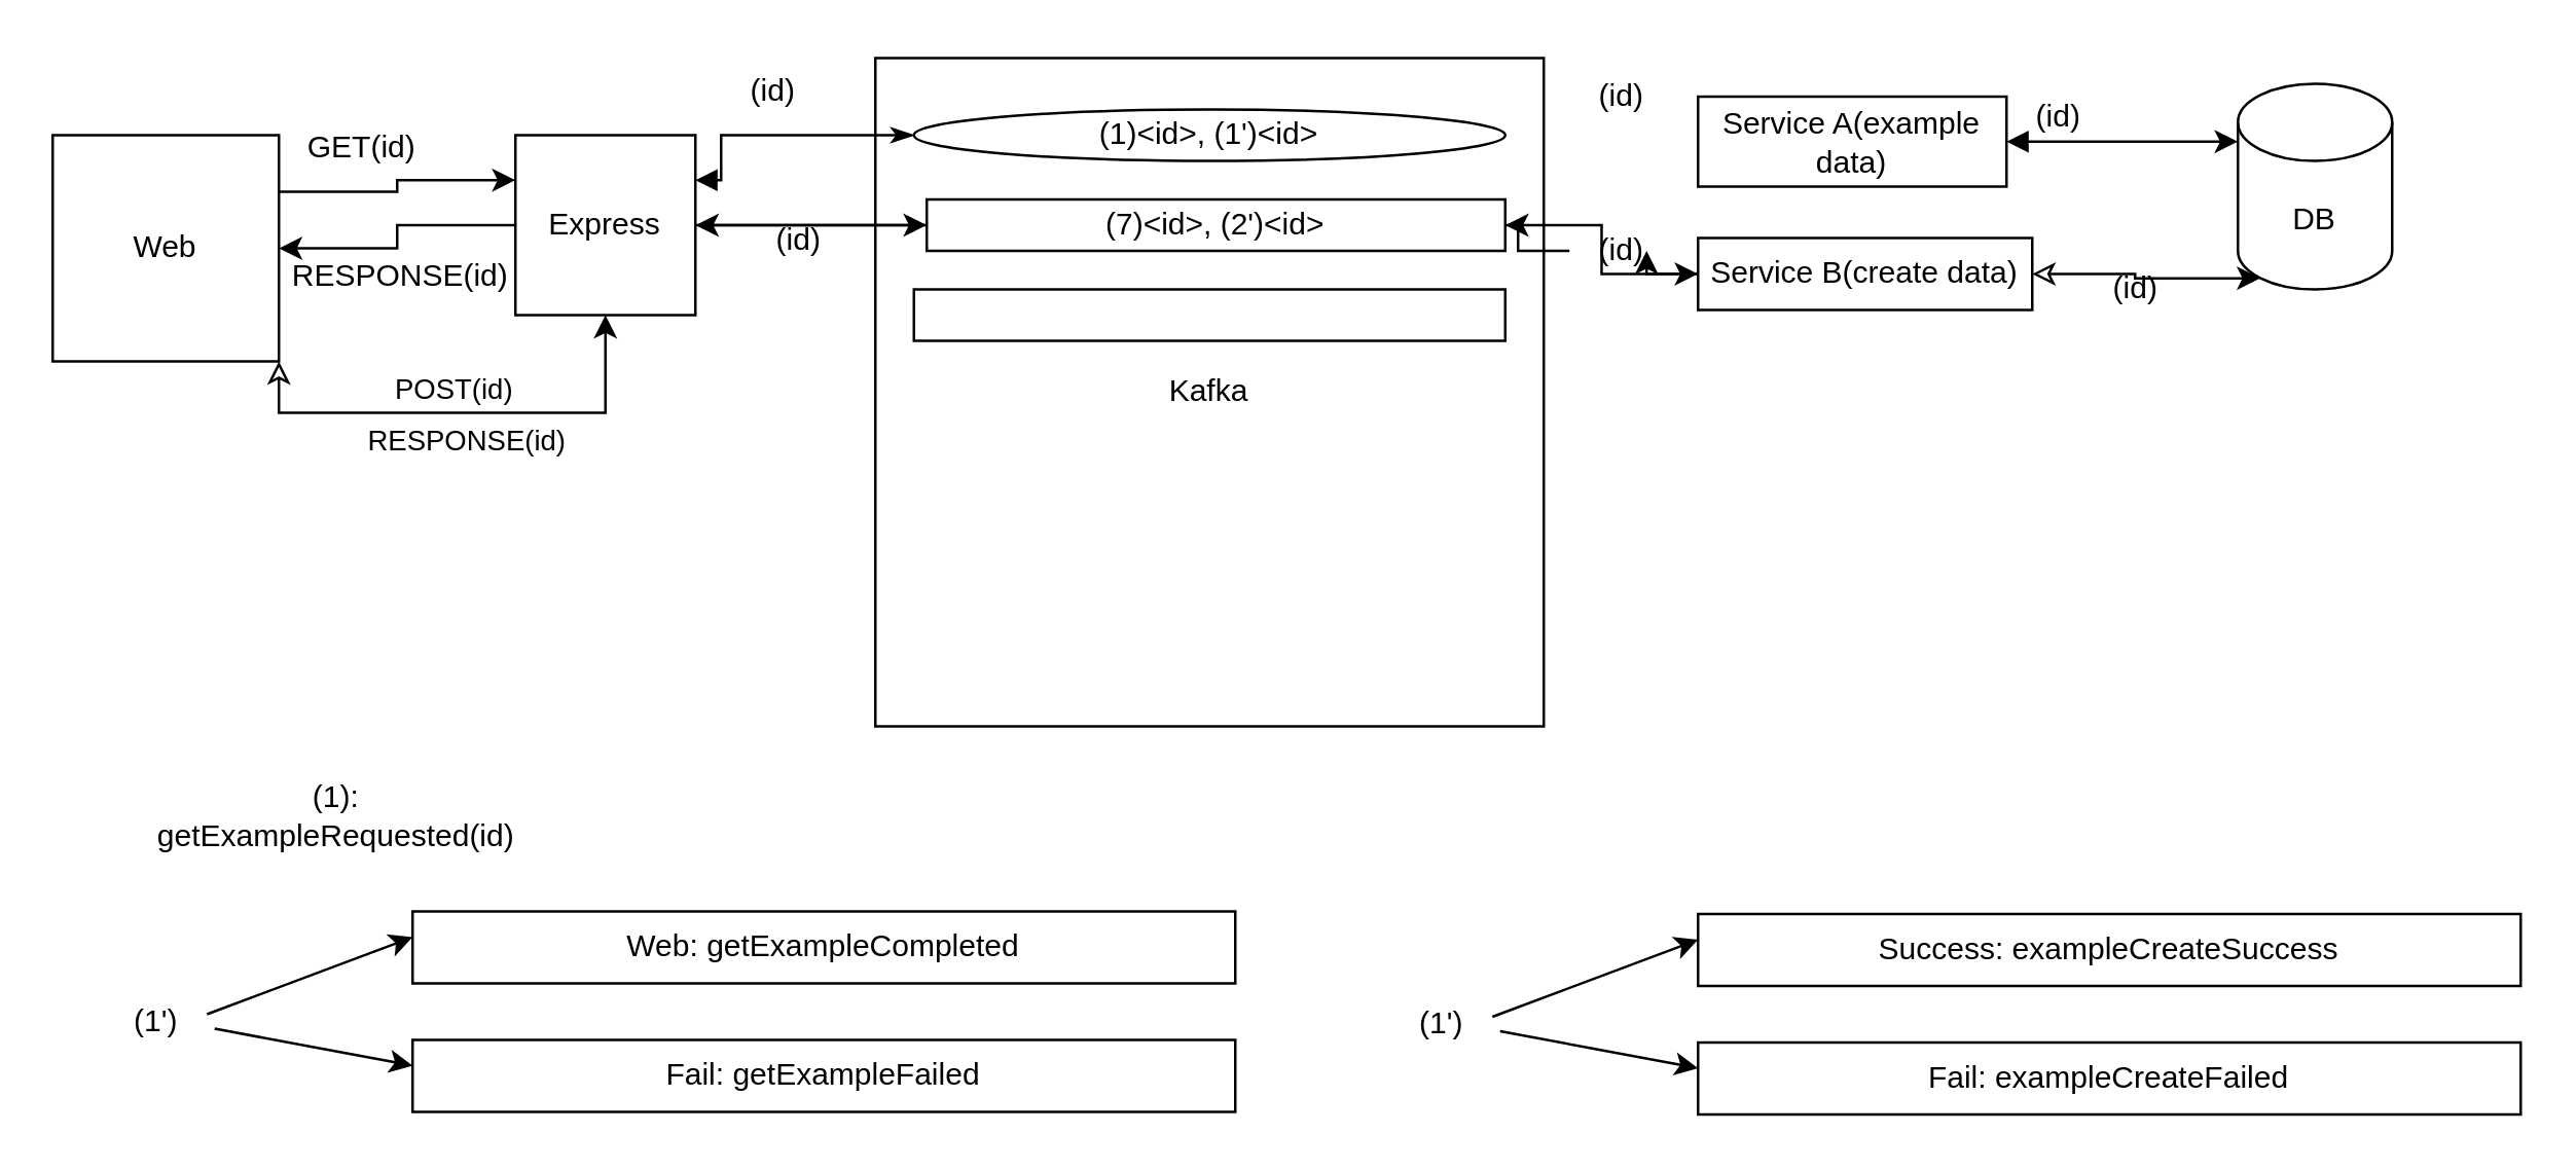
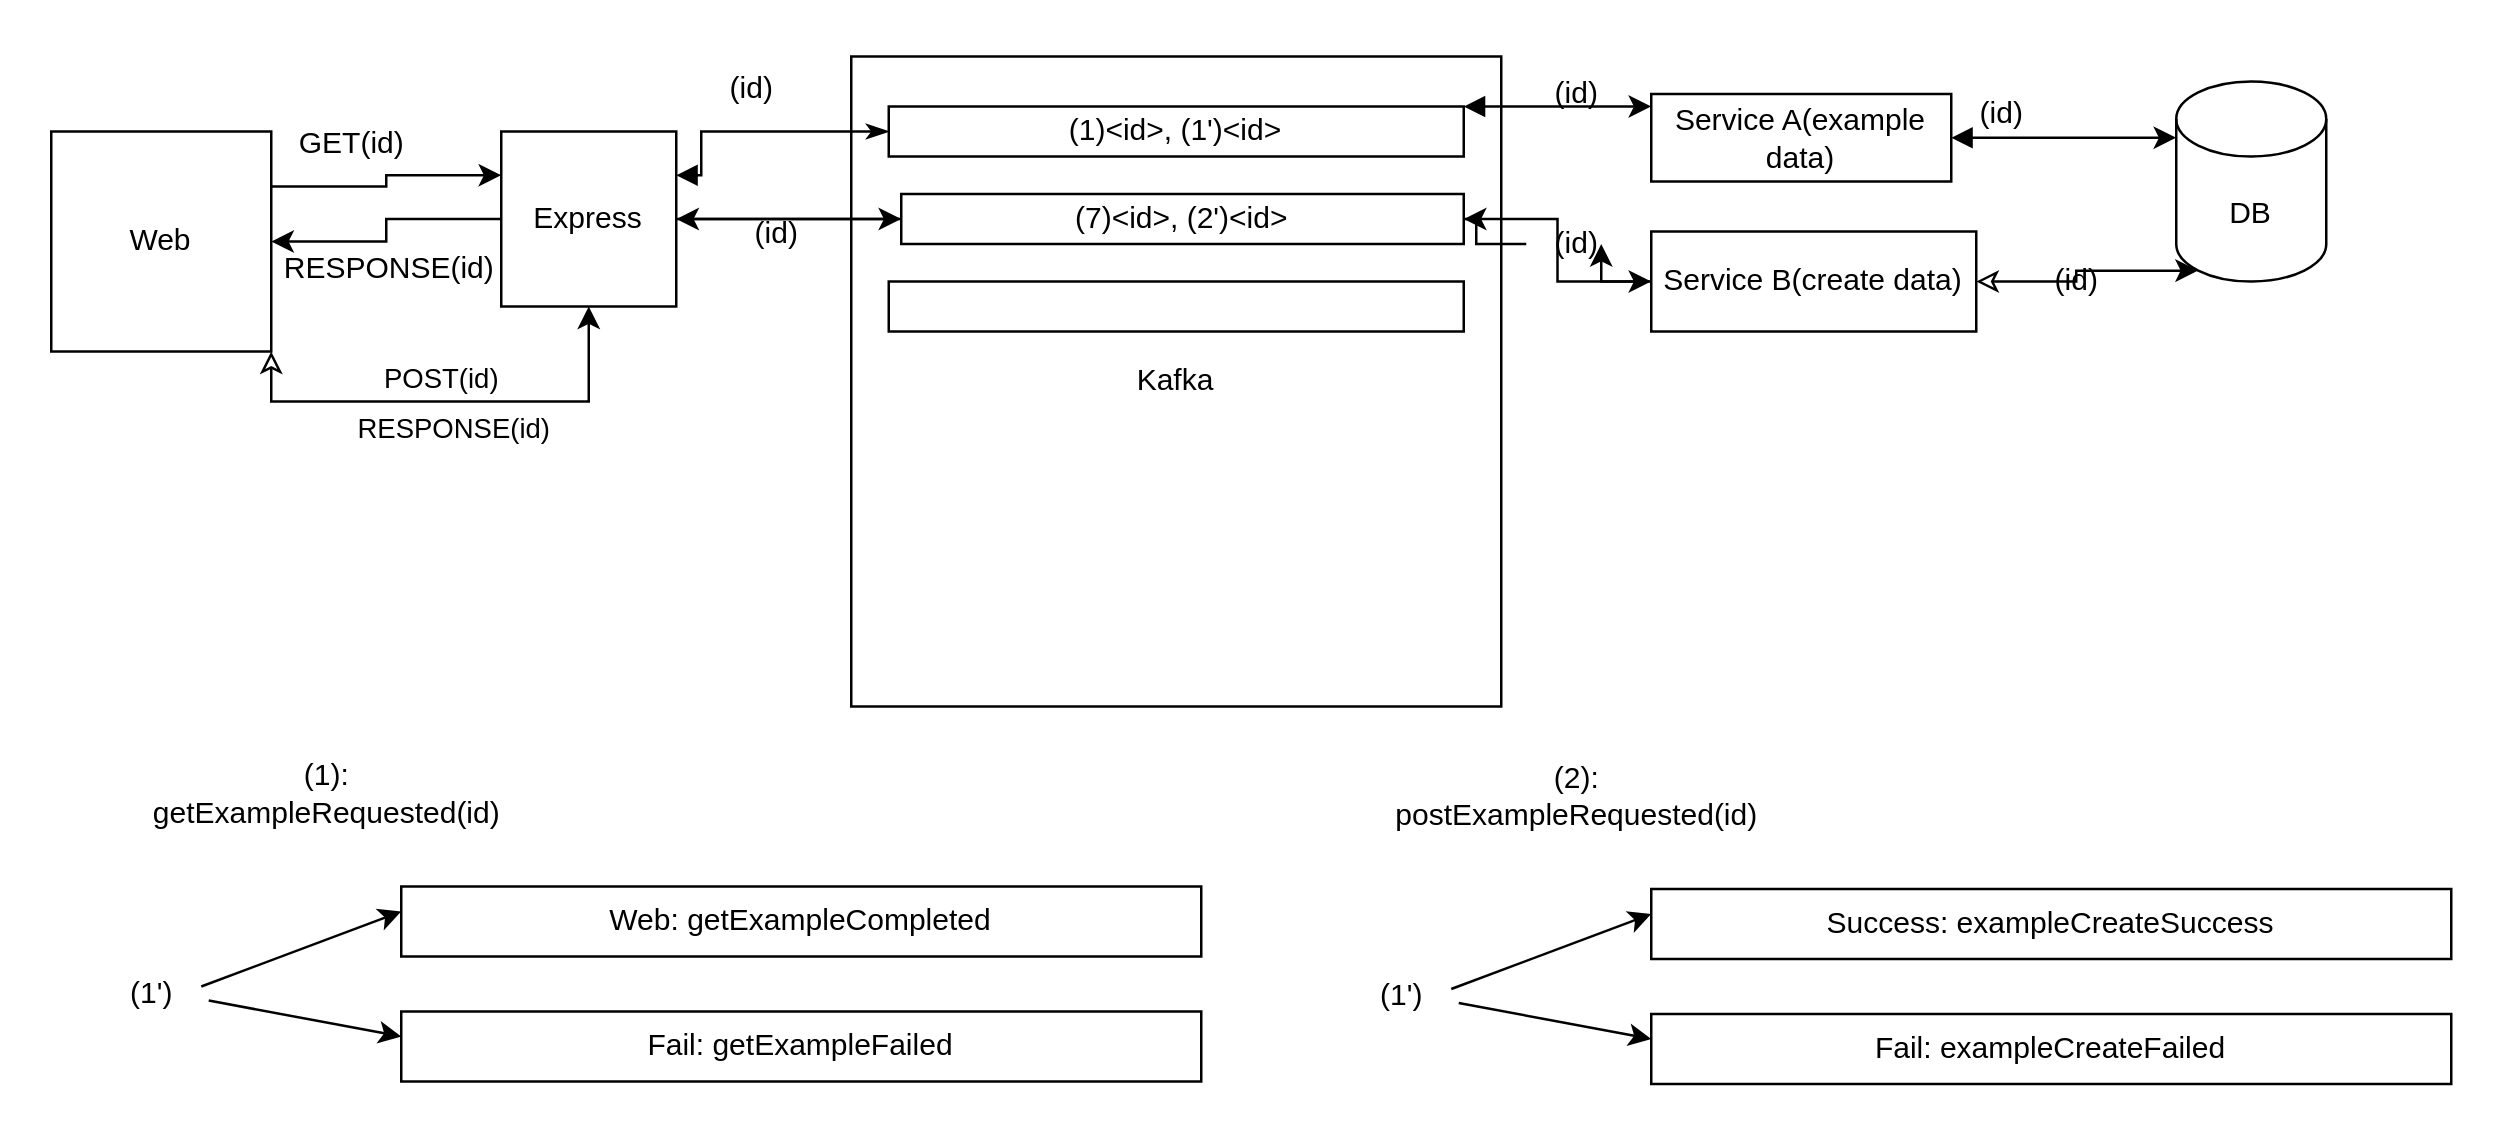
+ <mxCell id="13" value="" style="edgeStyle=orthogonalEdgeStyle;rounded=0;orthogonalLoop=1;jettySize=auto;html=1;startArrow=block;startFill=1;" edge="1" parent="1" source="14" target="21"><mxGeometry relative="1" as="geometry"><Array as="points"><mxPoint x="610" y="42" /><mxPoint x="610" y="42" /></Array></mxGeometry></mxCell>
- <mxCell id="14" value="(1)&amp;lt;id&amp;gt;, (1')&amp;lt;id&amp;gt;" style="ellipse;whiteSpace=wrap;html=1;" vertex="1" parent="1"><mxGeometry x="355" y="42" width="230" height="20" as="geometry" /></mxCell>
+ <mxCell id="14" value="(1)&amp;lt;id&amp;gt;, (1')&amp;lt;id&amp;gt;" style="rounded=0;whiteSpace=wrap;html=1;" vertex="1" parent="1"><mxGeometry x="355" y="42" width="230" height="20" as="geometry" /></mxCell>
- <mxCell id="34" value="Service B(create data)" style="rounded=0;whiteSpace=wrap;html=1;" vertex="1" parent="1"><mxGeometry x="660" y="92" width="130" height="28" as="geometry" /></mxCell>
+ <mxCell id="34" value="Service B(create data)" style="rounded=0;whiteSpace=wrap;html=1;" vertex="1" parent="1"><mxGeometry x="660" y="92" width="130" height="40" as="geometry" /></mxCell>
+ <mxCell id="39" value="&lt;span style=&quot;text-wrap: wrap;&quot;&gt;(2): postExampleRequested(id)&lt;/span&gt;" style="text;html=1;align=center;verticalAlign=middle;resizable=0;points=[];autosize=1;strokeColor=none;fillColor=none;" vertex="1" parent="1"><mxGeometry x="535" y="303" width="190" height="30" as="geometry" /></mxCell>
